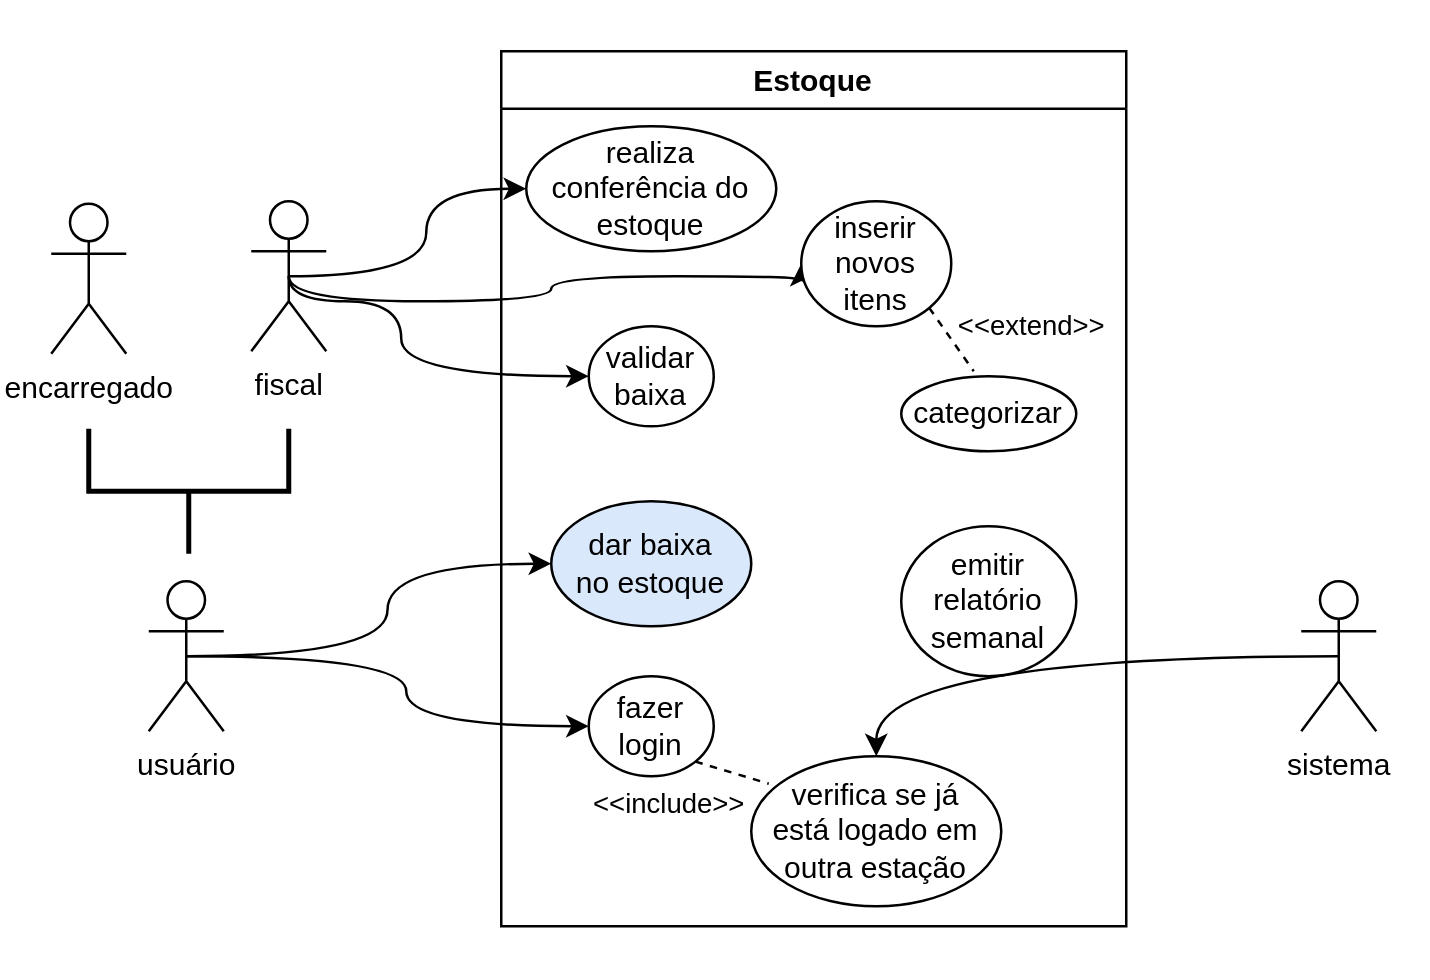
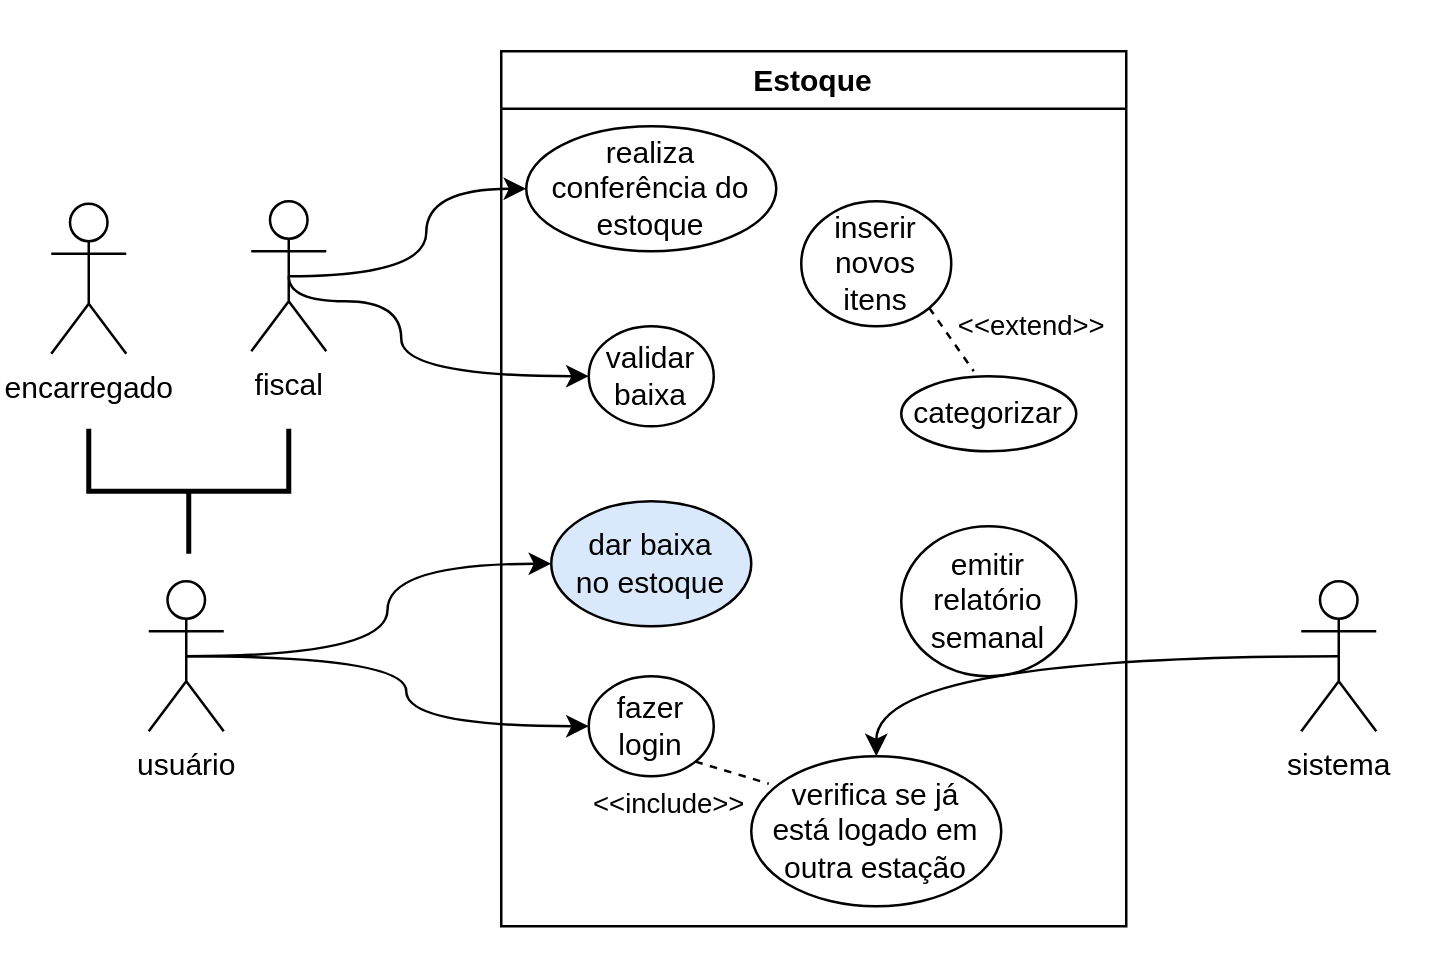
- <mxCell id="7" style="edgeStyle=orthogonalEdgeStyle;rounded=0;orthogonalLoop=1;jettySize=auto;html=1;exitX=0.5;exitY=0.5;exitDx=0;exitDy=0;exitPerimeter=0;entryX=0;entryY=0.5;entryDx=0;entryDy=0;curved=1;" edge="1" parent="1" source="9" target="16"><mxGeometry relative="1" as="geometry"><Array as="points"><mxPoint x="115" y="120" /><mxPoint x="220" y="120" /><mxPoint x="220" y="110" /><mxPoint x="320" y="110" /></Array></mxGeometry></mxCell>
